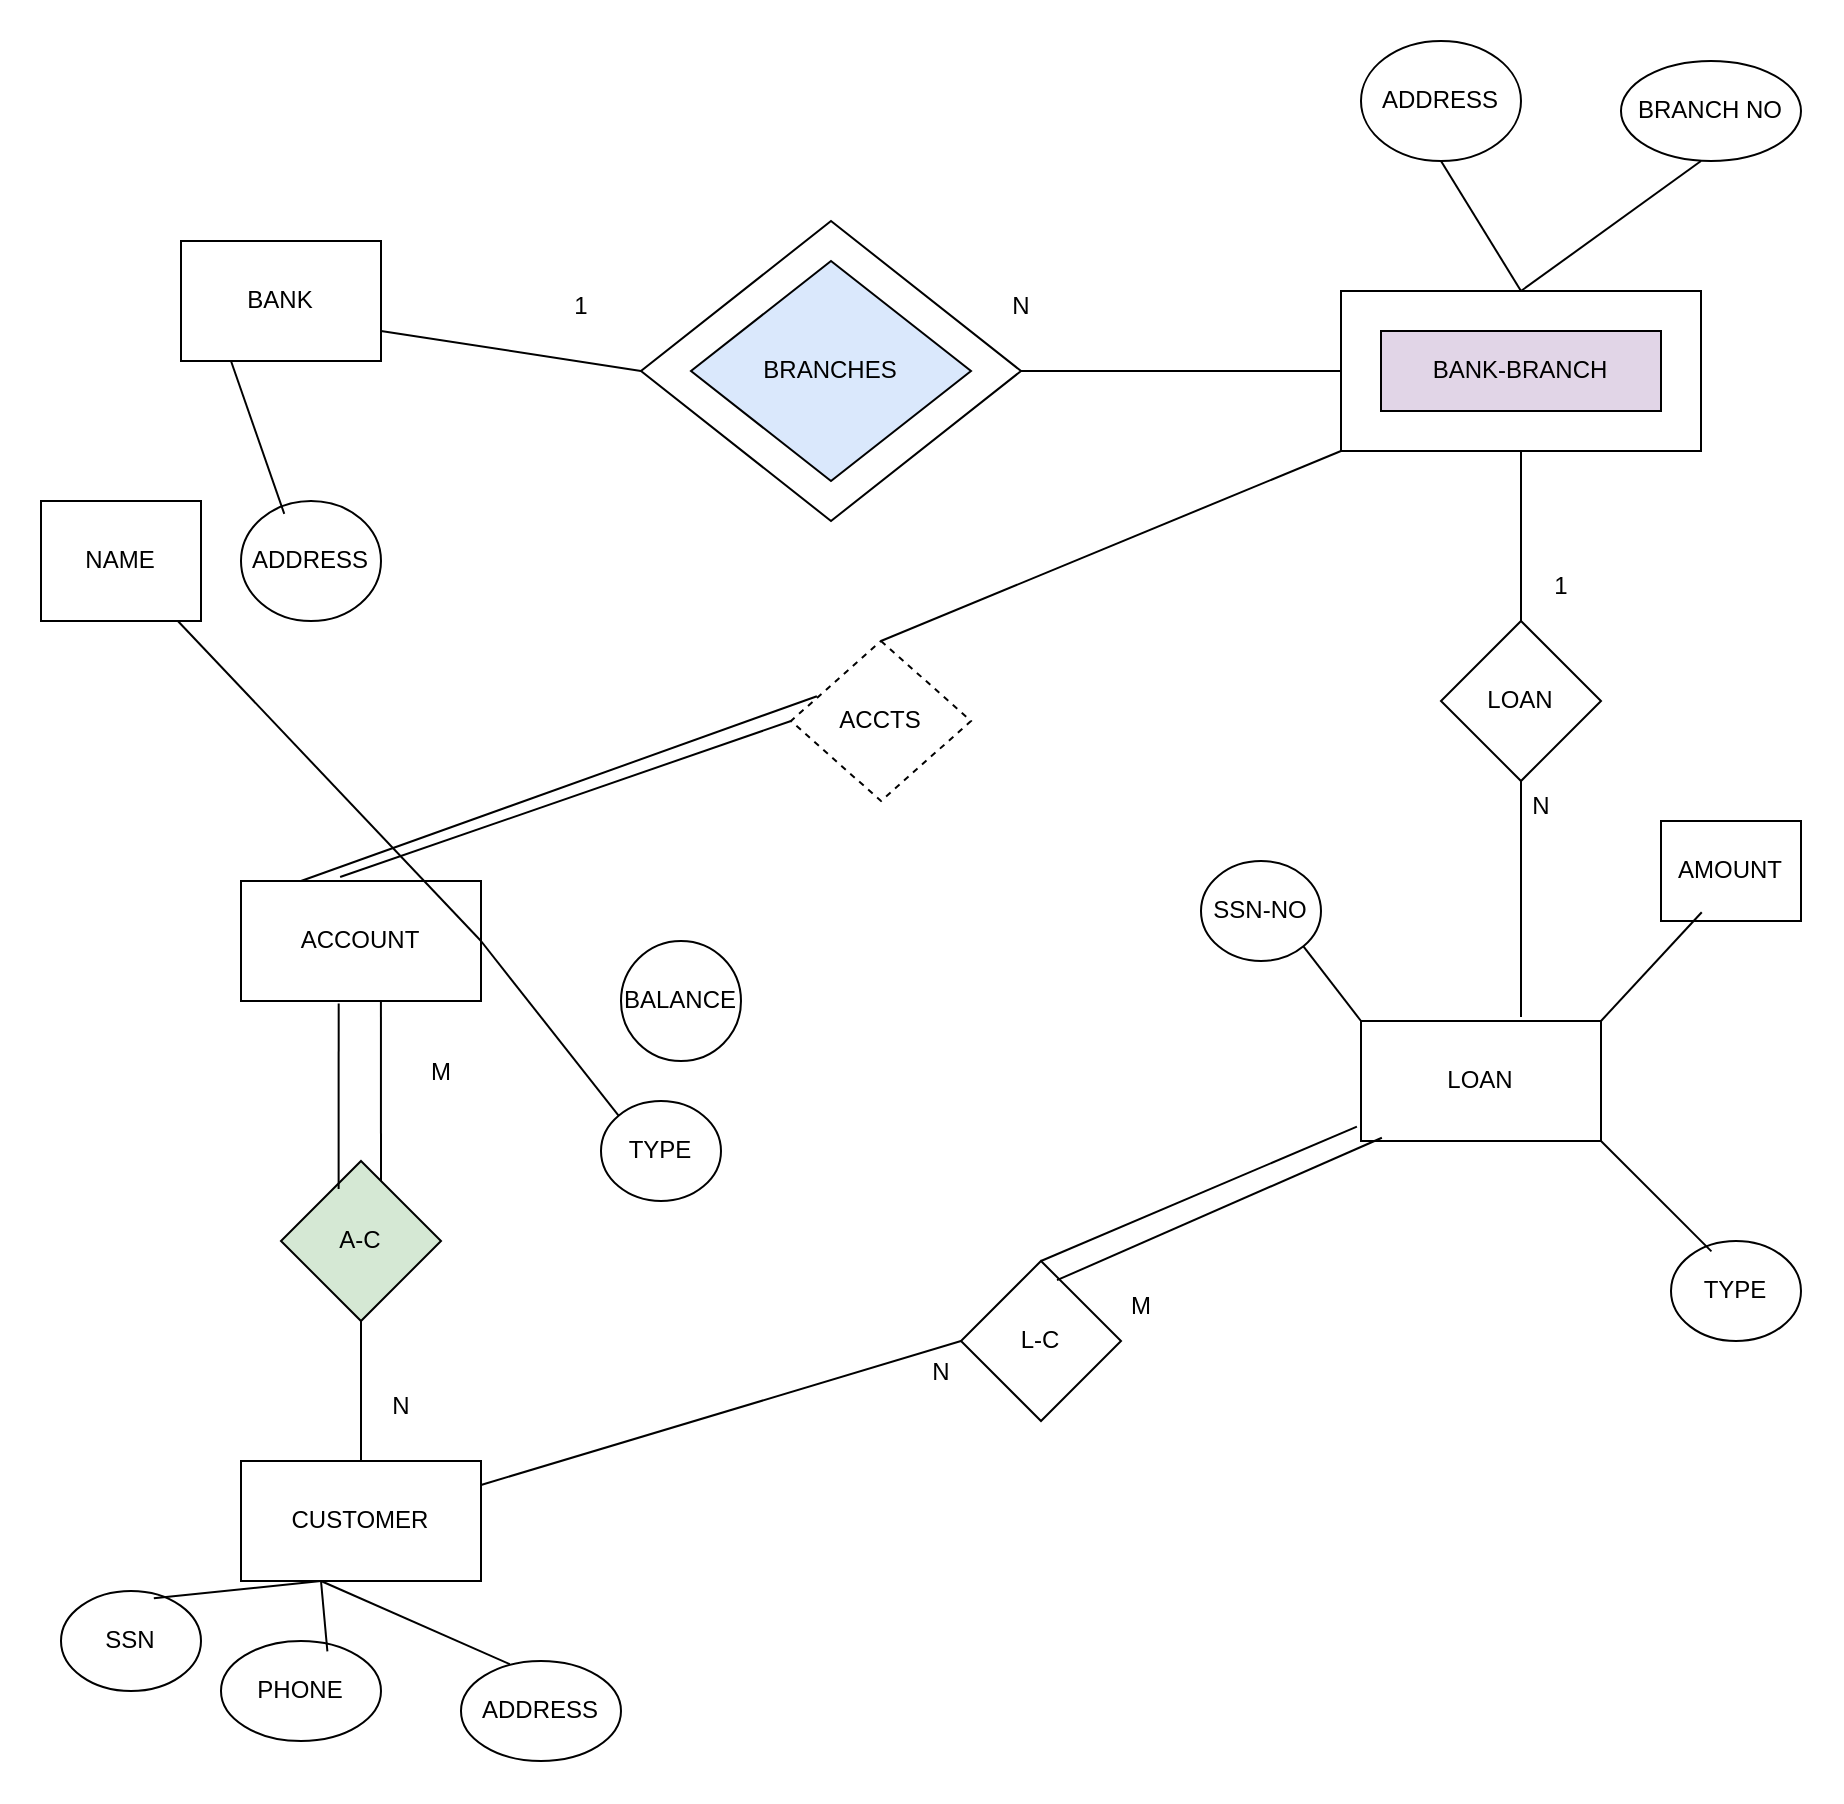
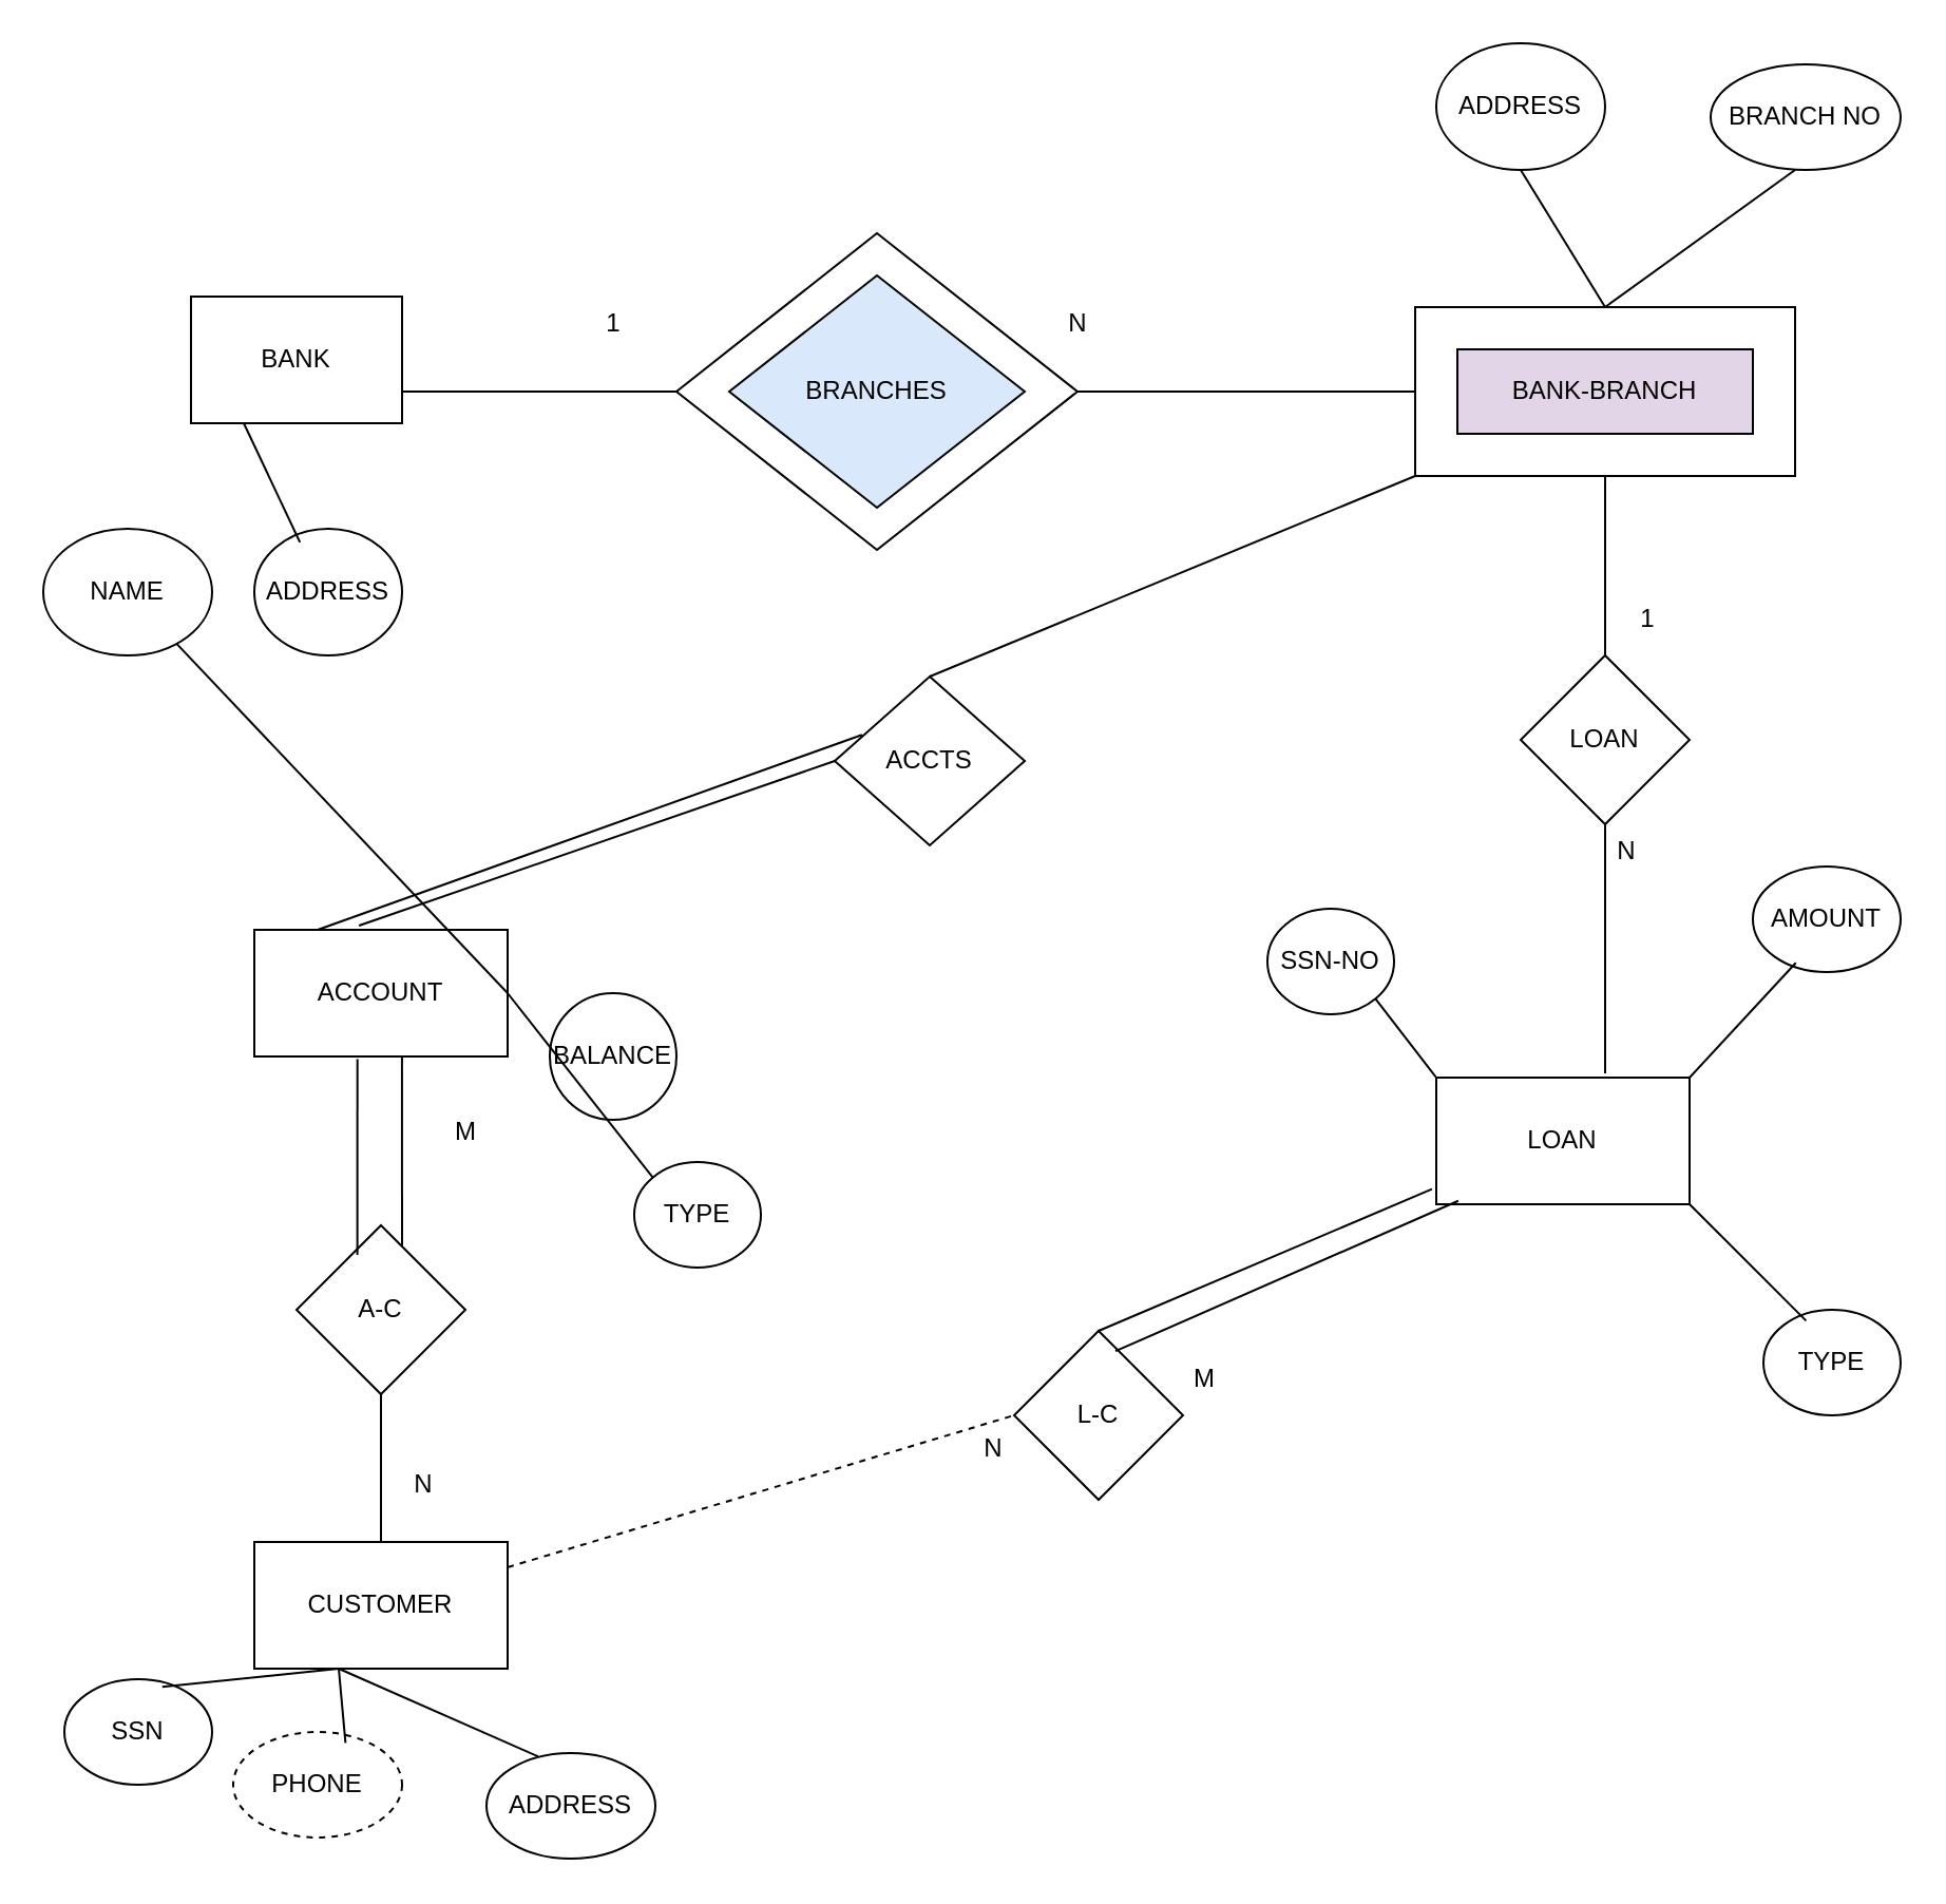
- <mxCell id="2" value="BANK" style="rounded=0;whiteSpace=wrap;html=1;" vertex="1" parent="1"><mxGeometry x="90" y="120" width="100" height="60" as="geometry" /></mxCell>
+ <mxCell id="2" value="BANK" style="rounded=0;whiteSpace=wrap;html=1;" vertex="1" parent="1"><mxGeometry x="90" y="140" width="100" height="60" as="geometry" /></mxCell>
- <mxCell id="3" value="NAME" style="whiteSpace=wrap;html=1;rounded=0;" vertex="1" parent="1"><mxGeometry x="20" y="250" width="80" height="60" as="geometry" /></mxCell>
+ <mxCell id="3" value="NAME" style="ellipse;whiteSpace=wrap;html=1;" vertex="1" parent="1"><mxGeometry x="20" y="250" width="80" height="60" as="geometry" /></mxCell>
- <mxCell id="19" value="ACCTS" style="rhombus;whiteSpace=wrap;html=1;dashed=1;" vertex="1" parent="1"><mxGeometry x="395" y="320" width="90" height="80" as="geometry" /></mxCell>
+ <mxCell id="19" value="ACCTS" style="rhombus;whiteSpace=wrap;html=1;" vertex="1" parent="1"><mxGeometry x="395" y="320" width="90" height="80" as="geometry" /></mxCell>
- <mxCell id="48" value="AMOUNT" style="whiteSpace=wrap;html=1;rounded=0;" vertex="1" parent="1"><mxGeometry x="830" y="410" width="70" height="50" as="geometry" /></mxCell>
+ <mxCell id="48" value="AMOUNT" style="ellipse;whiteSpace=wrap;html=1;" vertex="1" parent="1"><mxGeometry x="830" y="410" width="70" height="50" as="geometry" /></mxCell>
- <mxCell id="27" value="BALANCE" style="ellipse;whiteSpace=wrap;html=1;" vertex="1" parent="1"><mxGeometry x="310" y="470" width="60" height="60" as="geometry" /></mxCell>
+ <mxCell id="27" value="BALANCE" style="ellipse;whiteSpace=wrap;html=1;" vertex="1" parent="1"><mxGeometry x="260" y="470" width="60" height="60" as="geometry" /></mxCell>
- <mxCell id="24" value="A-C" style="rhombus;whiteSpace=wrap;html=1;fillColor=#d5e8d4;" vertex="1" parent="1"><mxGeometry x="140" y="580" width="80" height="80" as="geometry" /></mxCell>
+ <mxCell id="24" value="A-C" style="rhombus;whiteSpace=wrap;html=1;" vertex="1" parent="1"><mxGeometry x="140" y="580" width="80" height="80" as="geometry" /></mxCell>
- <mxCell id="40" value="" style="endArrow=none;html=1;rounded=0;entryX=0;entryY=0.5;entryDx=0;entryDy=0;" edge="1" parent="1" source="30" target="39"><mxGeometry width="50" height="50" relative="1" as="geometry"><mxPoint x="470" y="740" as="sourcePoint" /><mxPoint x="520" y="690" as="targetPoint" /></mxGeometry></mxCell>
+ <mxCell id="40" value="" style="endArrow=none;html=1;rounded=0;entryX=0;entryY=0.5;entryDx=0;entryDy=0;dashed=1;" edge="1" parent="1" source="30" target="39"><mxGeometry width="50" height="50" relative="1" as="geometry"><mxPoint x="470" y="740" as="sourcePoint" /><mxPoint x="520" y="690" as="targetPoint" /></mxGeometry></mxCell>
- <mxCell id="32" value="PHONE" style="ellipse;whiteSpace=wrap;html=1;" vertex="1" parent="1"><mxGeometry x="110" y="820" width="80" height="50" as="geometry" /></mxCell>
+ <mxCell id="32" value="PHONE" style="ellipse;whiteSpace=wrap;html=1;dashed=1;" vertex="1" parent="1"><mxGeometry x="110" y="820" width="80" height="50" as="geometry" /></mxCell>
